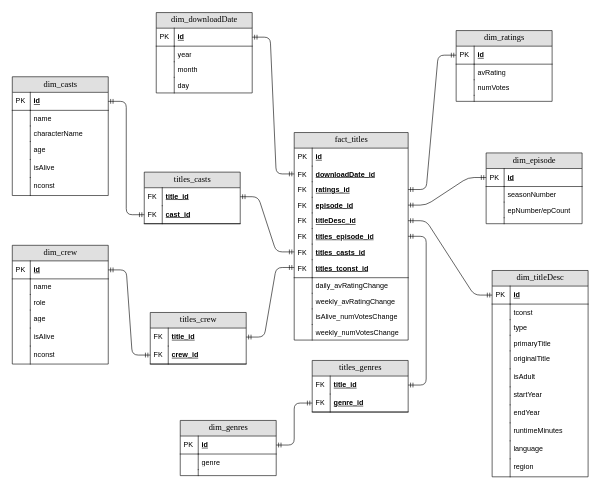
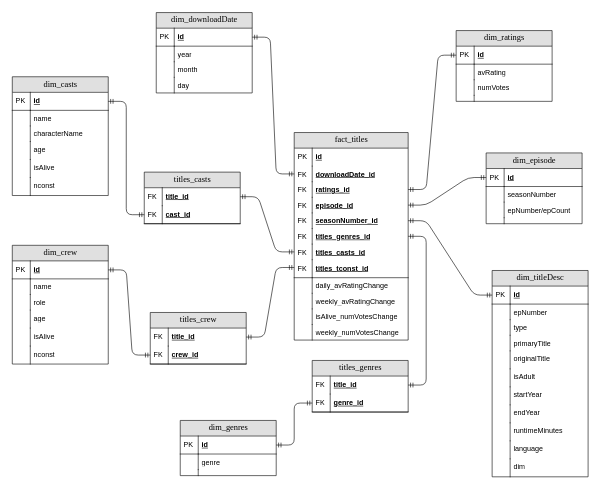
- <mxCell id="20" value="titleDesc_id" style="shape=partialRectangle;top=0;left=0;right=0;bottom=0;html=1;align=left;verticalAlign=top;fillColor=none;spacingLeft=34;spacingRight=4;whiteSpace=wrap;overflow=hidden;rotatable=0;points=[[0,0.5],[1,0.5]];portConstraint=eastwest;dropTarget=0;fontStyle=5" vertex="1" parent="11"><mxGeometry y="134" width="190" height="26" as="geometry" /></mxCell>
+ <mxCell id="20" value="seasonNumber_id" style="shape=partialRectangle;top=0;left=0;right=0;bottom=0;html=1;align=left;verticalAlign=top;fillColor=none;spacingLeft=34;spacingRight=4;whiteSpace=wrap;overflow=hidden;rotatable=0;points=[[0,0.5],[1,0.5]];portConstraint=eastwest;dropTarget=0;fontStyle=5" vertex="1" parent="11"><mxGeometry y="134" width="190" height="26" as="geometry" /></mxCell>
- <mxCell id="22" value="titles_episode_id" style="shape=partialRectangle;top=0;left=0;right=0;bottom=0;html=1;align=left;verticalAlign=top;fillColor=none;spacingLeft=34;spacingRight=4;whiteSpace=wrap;overflow=hidden;rotatable=0;points=[[0,0.5],[1,0.5]];portConstraint=eastwest;dropTarget=0;fontStyle=5" vertex="1" parent="11"><mxGeometry y="160" width="190" height="26" as="geometry" /></mxCell>
+ <mxCell id="22" value="titles_genres_id" style="shape=partialRectangle;top=0;left=0;right=0;bottom=0;html=1;align=left;verticalAlign=top;fillColor=none;spacingLeft=34;spacingRight=4;whiteSpace=wrap;overflow=hidden;rotatable=0;points=[[0,0.5],[1,0.5]];portConstraint=eastwest;dropTarget=0;fontStyle=5" vertex="1" parent="11"><mxGeometry y="160" width="190" height="26" as="geometry" /></mxCell>
- <mxCell id="83" value="tconst" style="shape=partialRectangle;top=0;left=0;right=0;bottom=0;html=1;align=left;verticalAlign=top;fillColor=none;spacingLeft=34;spacingRight=4;whiteSpace=wrap;overflow=hidden;rotatable=0;points=[[0,0.5],[1,0.5]];portConstraint=eastwest;dropTarget=0;" parent="80" vertex="1"><mxGeometry y="56" width="160" height="26" as="geometry" /></mxCell>
+ <mxCell id="83" value="epNumber" style="shape=partialRectangle;top=0;left=0;right=0;bottom=0;html=1;align=left;verticalAlign=top;fillColor=none;spacingLeft=34;spacingRight=4;whiteSpace=wrap;overflow=hidden;rotatable=0;points=[[0,0.5],[1,0.5]];portConstraint=eastwest;dropTarget=0;" parent="80" vertex="1"><mxGeometry y="56" width="160" height="26" as="geometry" /></mxCell>
- <mxCell id="101" value="region" style="shape=partialRectangle;top=0;left=0;right=0;bottom=0;html=1;align=left;verticalAlign=top;fillColor=none;spacingLeft=34;spacingRight=4;whiteSpace=wrap;overflow=hidden;rotatable=0;points=[[0,0.5],[1,0.5]];portConstraint=eastwest;dropTarget=0;" vertex="1" parent="80"><mxGeometry y="314" width="160" height="30" as="geometry" /></mxCell>
+ <mxCell id="101" value="dim" style="shape=partialRectangle;top=0;left=0;right=0;bottom=0;html=1;align=left;verticalAlign=top;fillColor=none;spacingLeft=34;spacingRight=4;whiteSpace=wrap;overflow=hidden;rotatable=0;points=[[0,0.5],[1,0.5]];portConstraint=eastwest;dropTarget=0;" vertex="1" parent="80"><mxGeometry y="314" width="160" height="30" as="geometry" /></mxCell>
